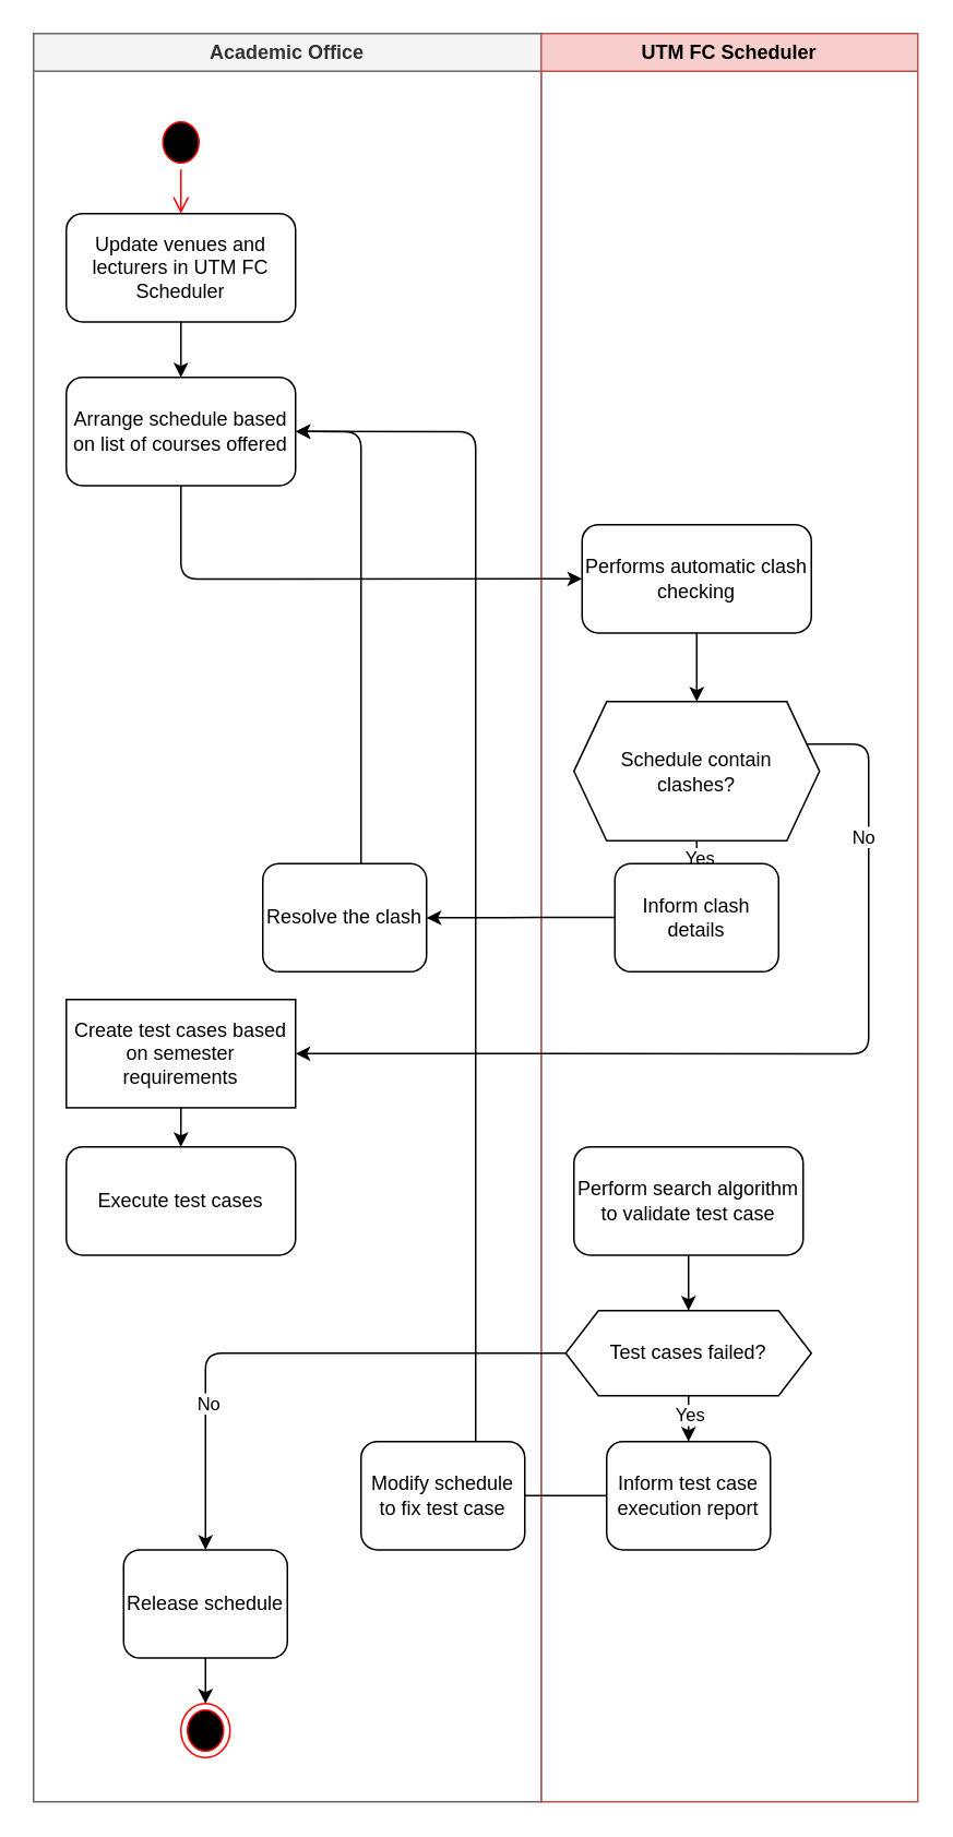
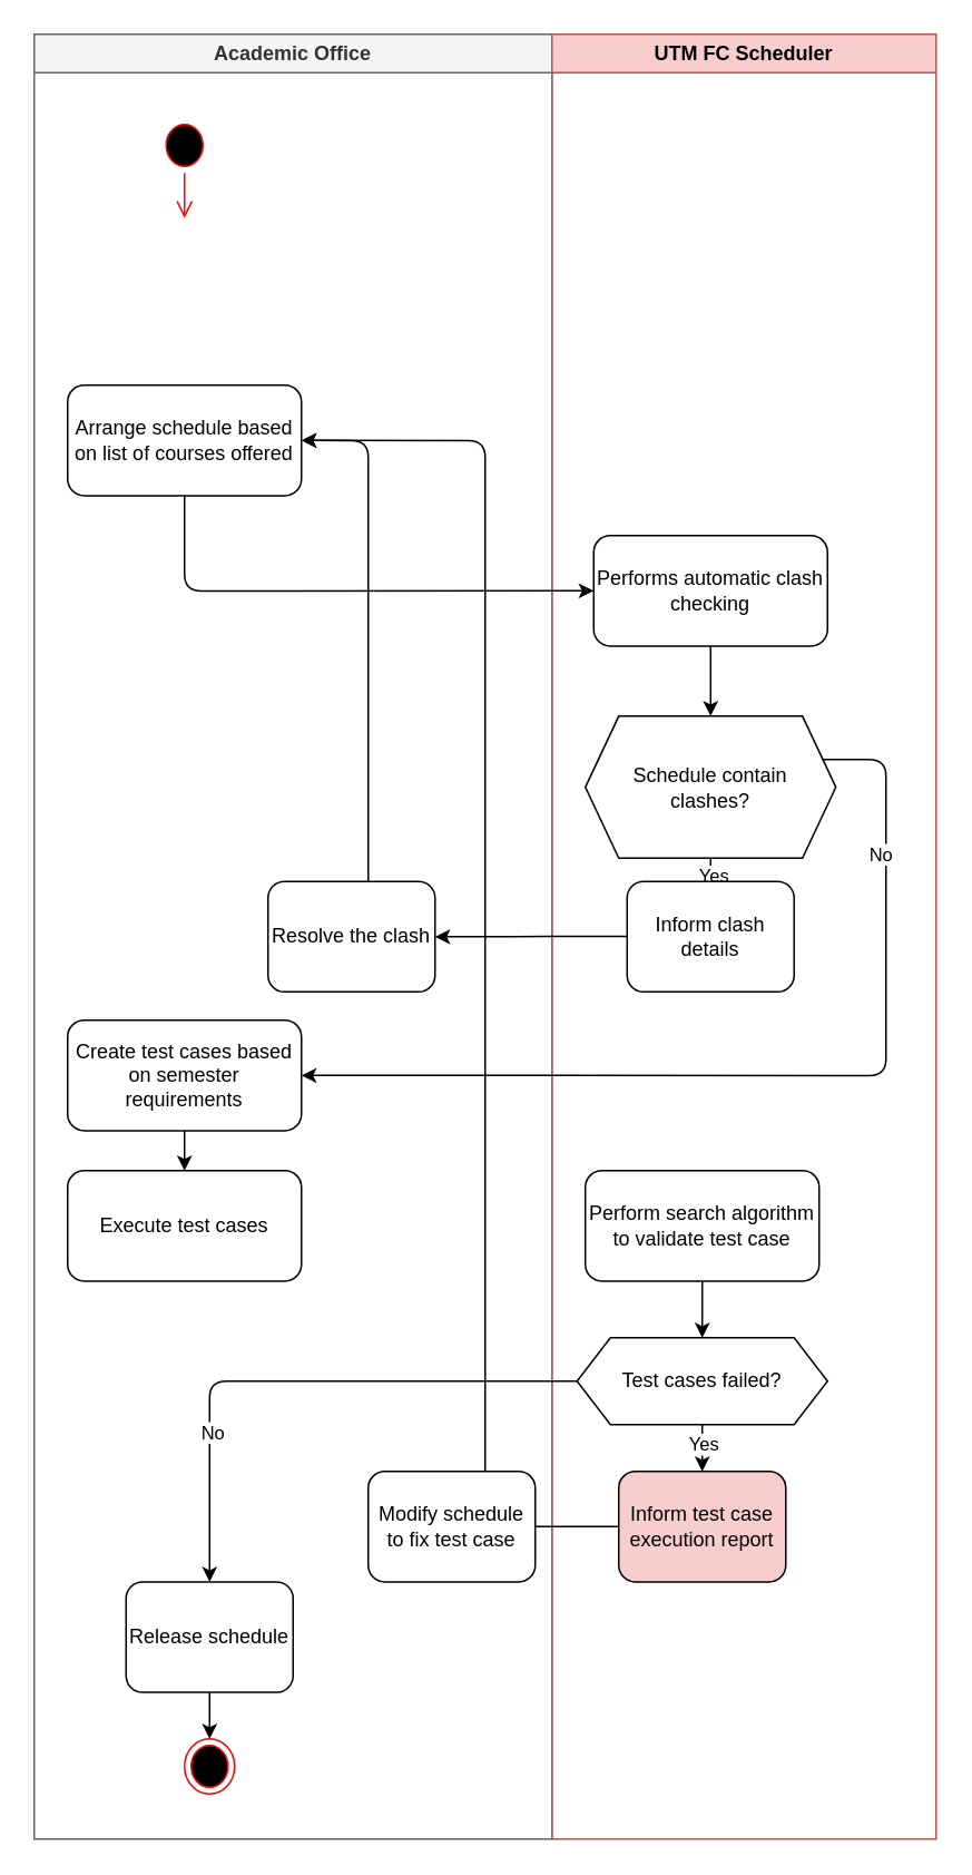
- <mxCell id="8" value="Update venues and lecturers in UTM FC Scheduler" style="rounded=1;whiteSpace=wrap;html=1;" parent="3" vertex="1"><mxGeometry x="20" y="110.004" width="140" height="66.111" as="geometry" /></mxCell>
- <mxCell id="7" style="edgeStyle=none;html=1;entryX=0.5;entryY=0;entryDx=0;entryDy=0;" parent="3" source="8" target="9" edge="1"><mxGeometry relative="1" as="geometry" /></mxCell>
- <mxCell id="13" value="Create test cases based on semester requirements" style="whiteSpace=wrap;html=1;rounded=0;" parent="3" vertex="1"><mxGeometry x="20" y="590.004" width="140" height="66.111" as="geometry" /></mxCell>
+ <mxCell id="13" value="Create test cases based on semester requirements" style="rounded=1;whiteSpace=wrap;html=1;" parent="3" vertex="1"><mxGeometry x="20" y="590.004" width="140" height="66.111" as="geometry" /></mxCell>
- <mxCell id="31" value="Inform test case execution report" style="rounded=1;whiteSpace=wrap;html=1;" parent="19" vertex="1"><mxGeometry x="40" y="860" width="100" height="66.11" as="geometry" /></mxCell>
+ <mxCell id="31" value="Inform test case execution report" style="rounded=1;whiteSpace=wrap;html=1;fillColor=#f8cecc;" parent="19" vertex="1"><mxGeometry x="40" y="860" width="100" height="66.11" as="geometry" /></mxCell>
